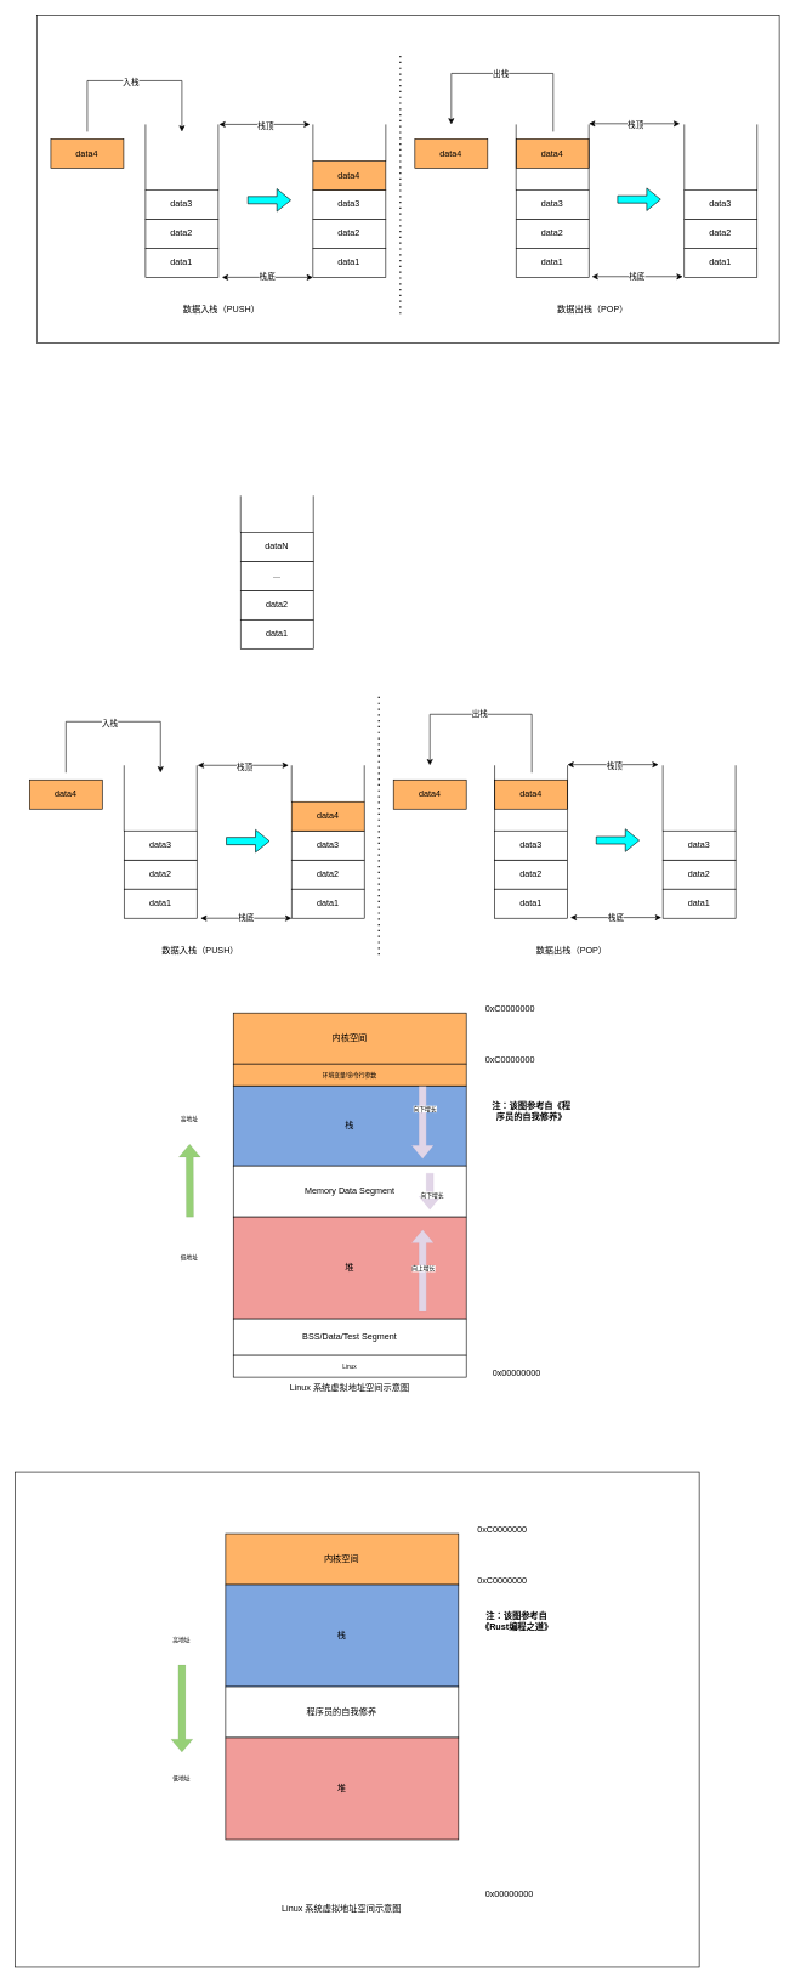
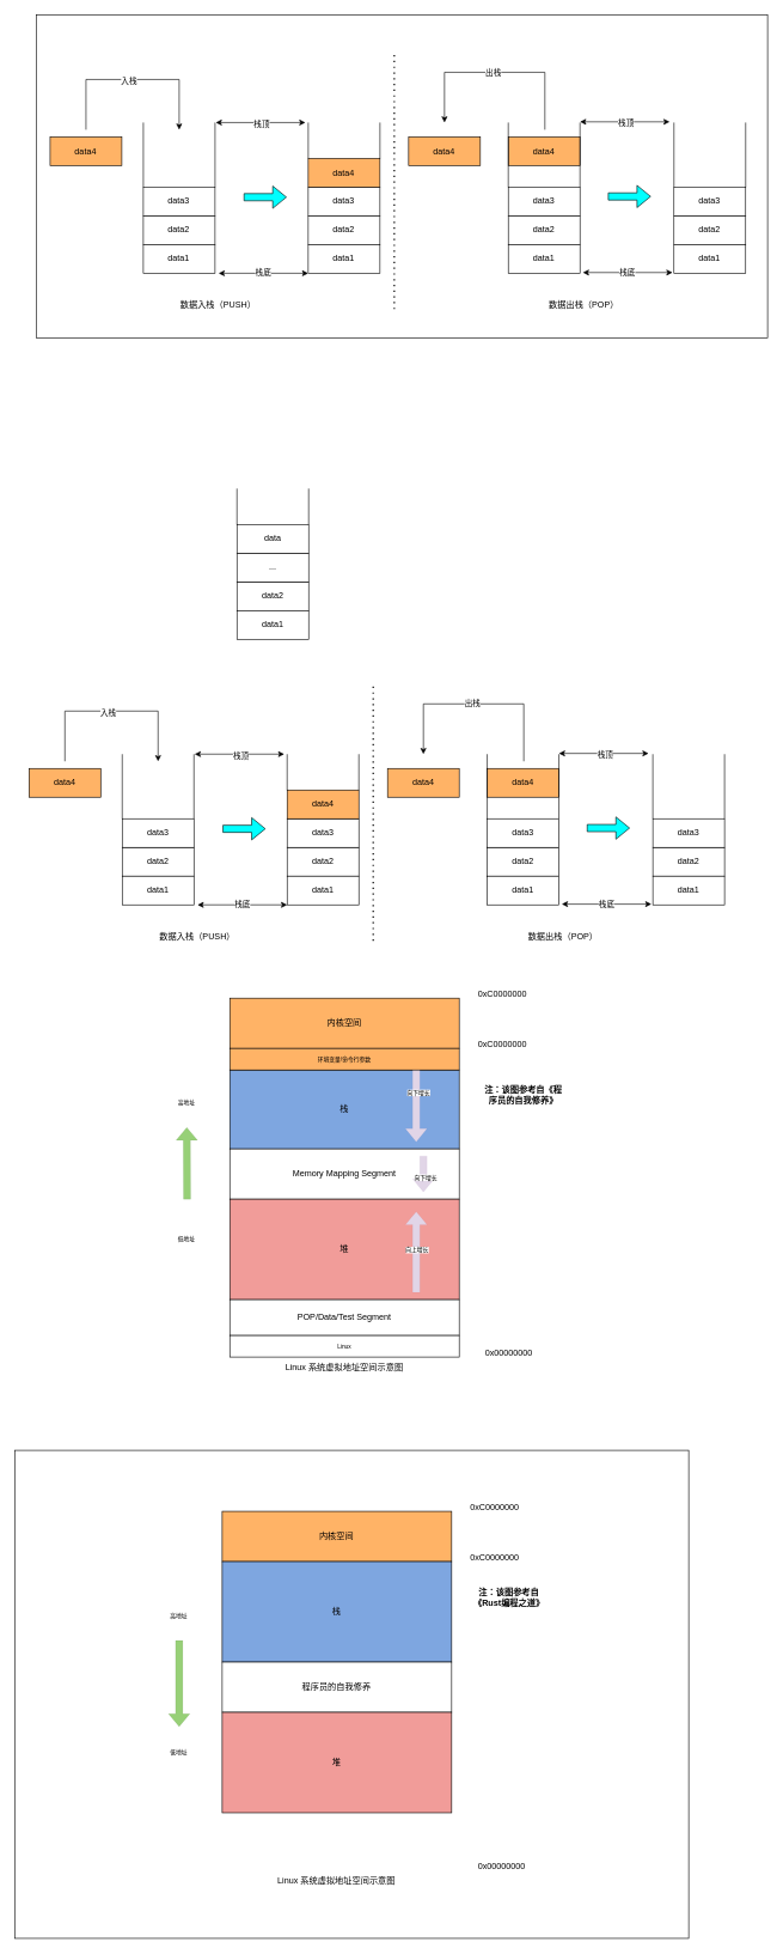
- <mxCell id="11" value="dataN" style="rounded=0;whiteSpace=wrap;html=1;" vertex="1" parent="1"><mxGeometry x="330" y="730" width="100" height="40" as="geometry" /></mxCell>
+ <mxCell id="11" value="data" style="rounded=0;whiteSpace=wrap;html=1;" vertex="1" parent="1"><mxGeometry x="330" y="730" width="100" height="40" as="geometry" /></mxCell>
- <mxCell id="93" value="Memory Data Segment" style="rounded=0;whiteSpace=wrap;html=1;fillColor=#FFFFFF;" vertex="1" parent="1"><mxGeometry x="320" y="1600" width="320" height="70" as="geometry" /></mxCell>
+ <mxCell id="93" value="Memory Mapping Segment" style="rounded=0;whiteSpace=wrap;html=1;fillColor=#FFFFFF;" vertex="1" parent="1"><mxGeometry x="320" y="1600" width="320" height="70" as="geometry" /></mxCell>
- <mxCell id="95" value="BSS/Data/Test Segment" style="rounded=0;whiteSpace=wrap;html=1;fillColor=#FFFFFF;" vertex="1" parent="1"><mxGeometry x="320" y="1810" width="320" height="50" as="geometry" /></mxCell>
+ <mxCell id="95" value="POP/Data/Test Segment" style="rounded=0;whiteSpace=wrap;html=1;fillColor=#FFFFFF;" vertex="1" parent="1"><mxGeometry x="320" y="1810" width="320" height="50" as="geometry" /></mxCell>
